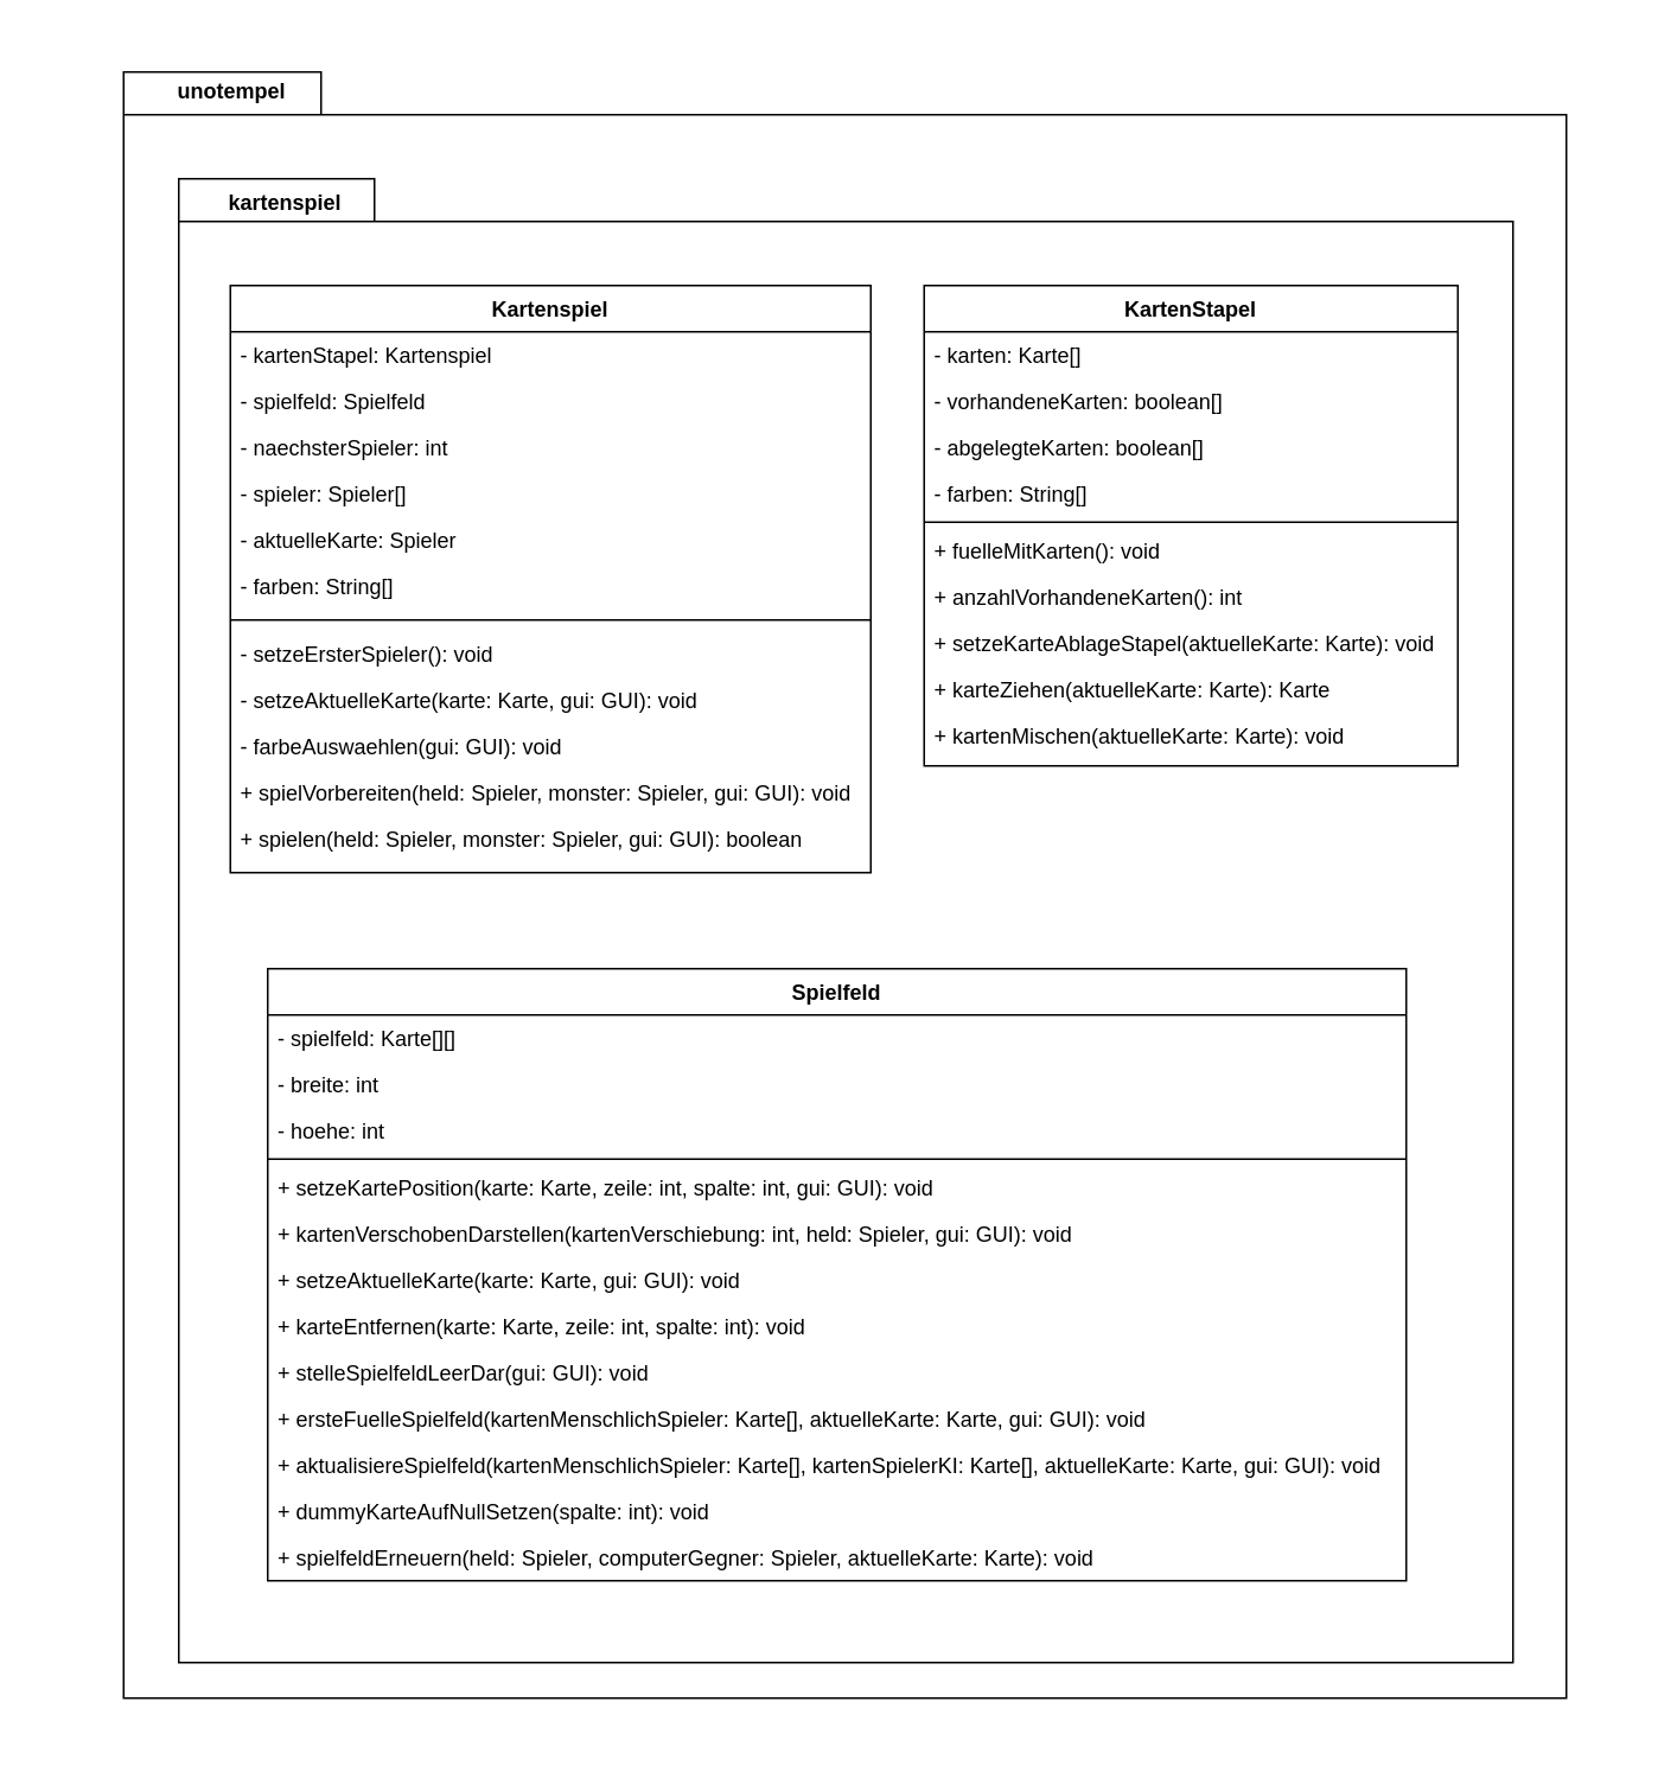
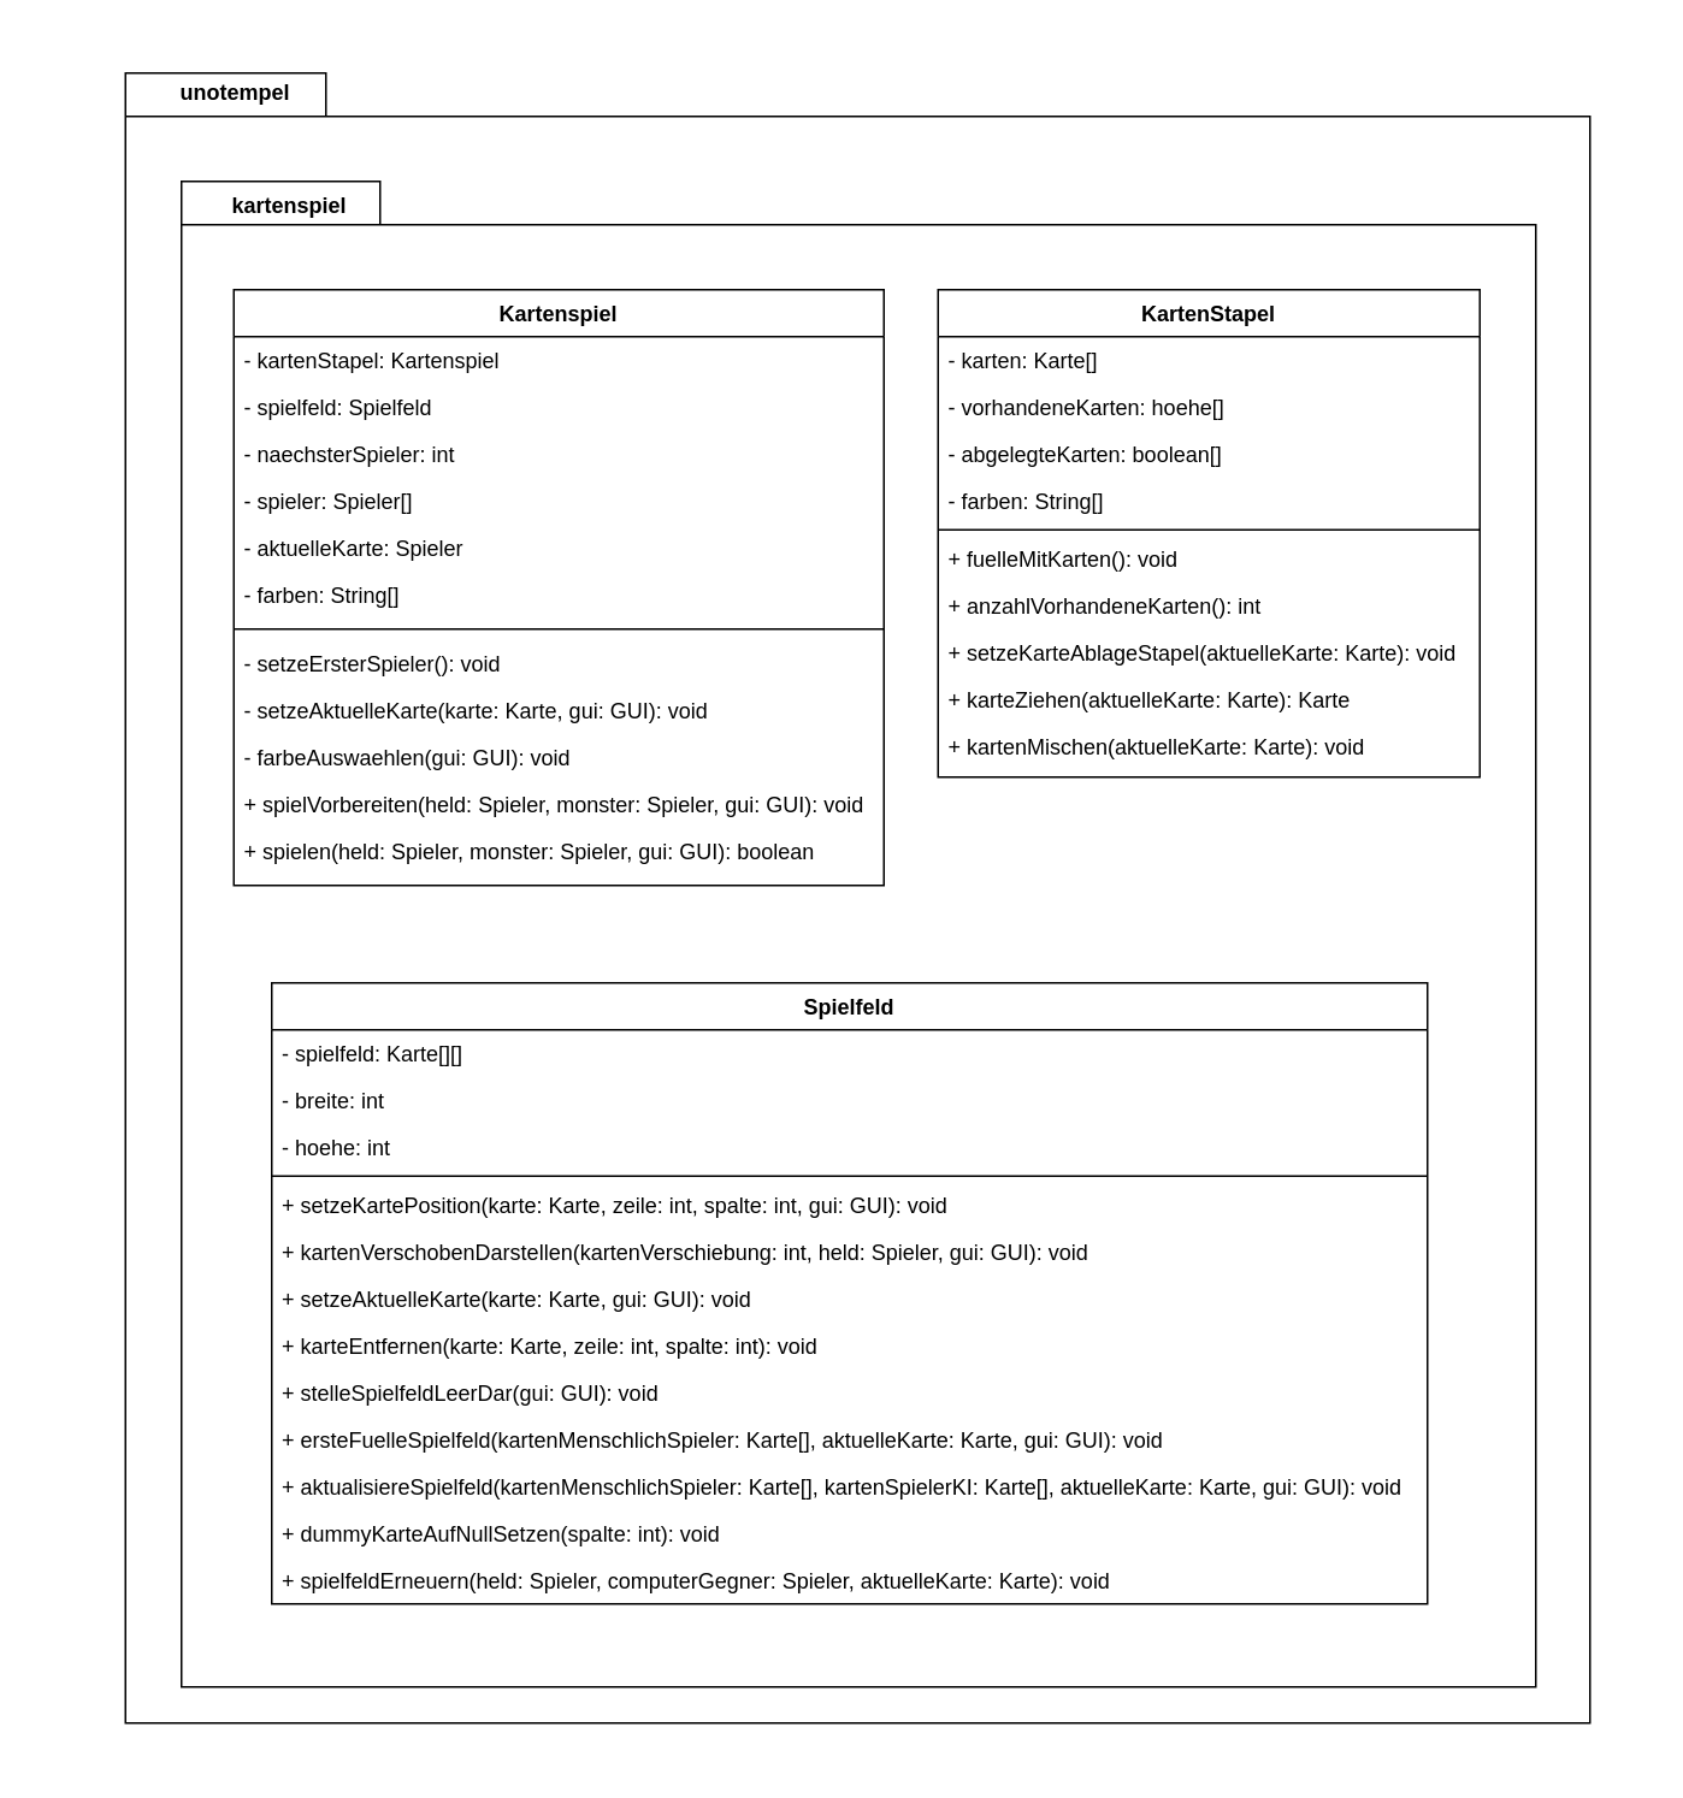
- <mxCell id="36" value="- vorhandeneKarten: boolean[]" style="text;align=left;verticalAlign=top;spacingLeft=4;spacingRight=4;overflow=hidden;rotatable=0;points=[[0,0.5],[1,0.5]];portConstraint=eastwest;rounded=0;shadow=0;html=0;" parent="34" vertex="1"><mxGeometry y="52" width="300" height="26" as="geometry" /></mxCell>
+ <mxCell id="36" value="- vorhandeneKarten: hoehe[]" style="text;align=left;verticalAlign=top;spacingLeft=4;spacingRight=4;overflow=hidden;rotatable=0;points=[[0,0.5],[1,0.5]];portConstraint=eastwest;rounded=0;shadow=0;html=0;" parent="34" vertex="1"><mxGeometry y="52" width="300" height="26" as="geometry" /></mxCell>
